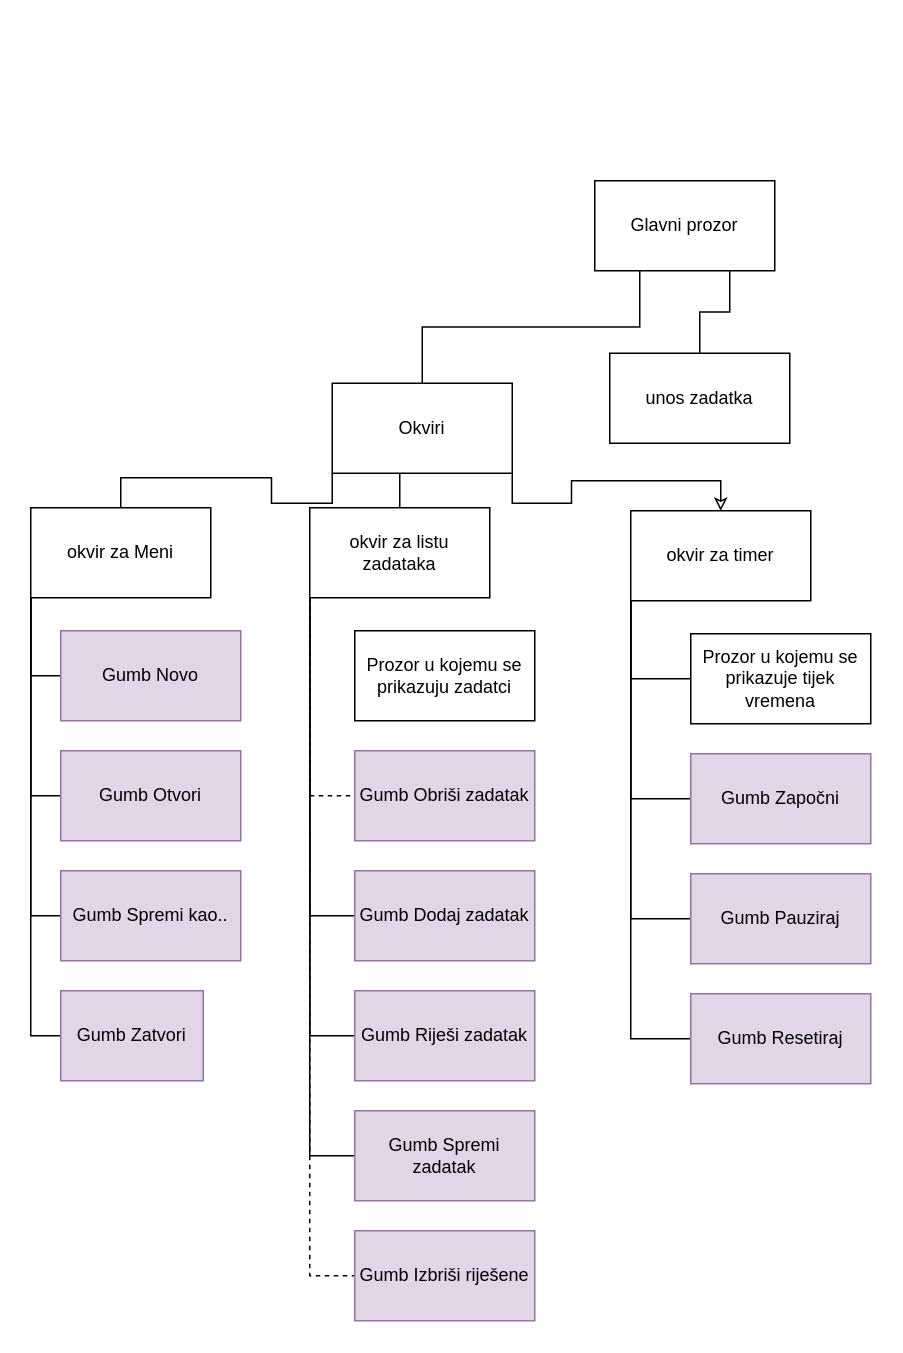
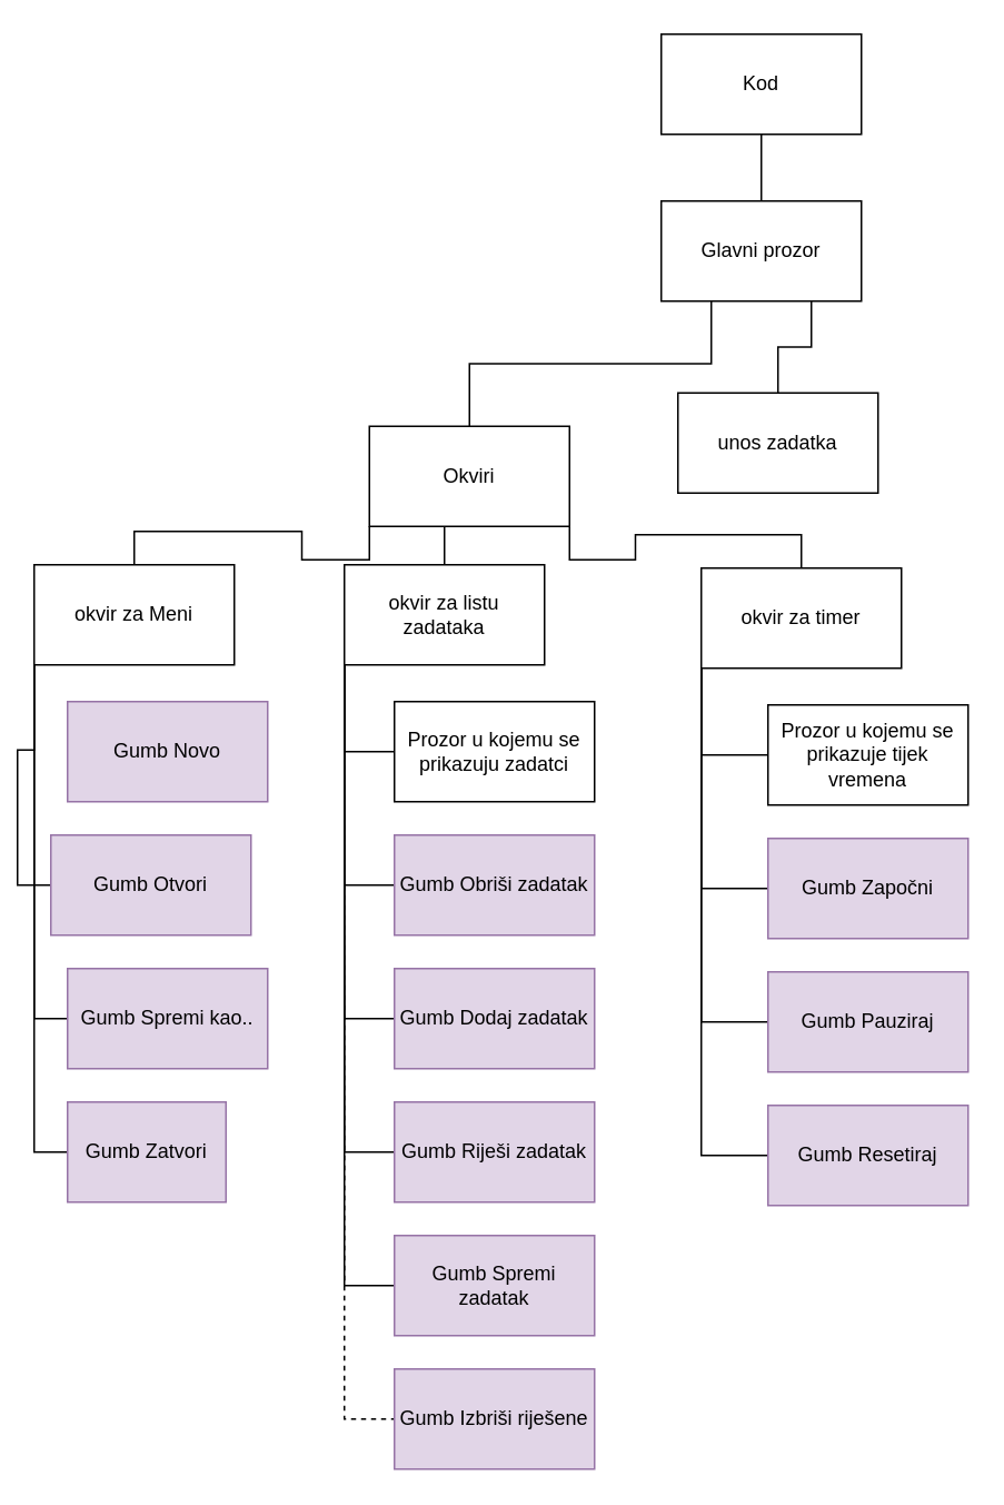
+ <mxCell id="27" value="Kod" style="rounded=0;whiteSpace=wrap;html=1;" vertex="1" parent="1"><mxGeometry x="396" y="20" width="120" height="60" as="geometry" /></mxCell>
+ <mxCell id="26" style="edgeStyle=orthogonalEdgeStyle;rounded=0;orthogonalLoop=1;jettySize=auto;html=1;exitX=0.5;exitY=1;exitDx=0;exitDy=0;entryX=0.5;entryY=0;entryDx=0;entryDy=0;endArrow=none;endFill=0;" edge="1" parent="1" source="27" target="4"><mxGeometry relative="1" as="geometry" /></mxCell>
- <mxCell id="18" style="edgeStyle=orthogonalEdgeStyle;rounded=0;orthogonalLoop=1;jettySize=auto;html=1;exitX=1;exitY=1;exitDx=0;exitDy=0;entryX=0.5;entryY=0;entryDx=0;entryDy=0;strokeColor=default;align=center;verticalAlign=middle;fontFamily=Helvetica;fontSize=11;fontColor=default;labelBackgroundColor=default;endArrow=classic;endFill=0;" edge="1" parent="1" source="20" target="25"><mxGeometry relative="1" as="geometry" /></mxCell>
+ <mxCell id="18" style="edgeStyle=orthogonalEdgeStyle;rounded=0;orthogonalLoop=1;jettySize=auto;html=1;exitX=1;exitY=1;exitDx=0;exitDy=0;entryX=0.5;entryY=0;entryDx=0;entryDy=0;strokeColor=default;align=center;verticalAlign=middle;fontFamily=Helvetica;fontSize=11;fontColor=default;labelBackgroundColor=default;endArrow=none;endFill=0;" edge="1" parent="1" source="20" target="25"><mxGeometry relative="1" as="geometry" /></mxCell>
- <mxCell id="5" style="edgeStyle=orthogonalEdgeStyle;rounded=0;orthogonalLoop=1;jettySize=auto;html=1;exitX=0;exitY=1;exitDx=0;exitDy=0;entryX=0;entryY=0.5;entryDx=0;entryDy=0;strokeColor=default;align=center;verticalAlign=middle;fontFamily=Helvetica;fontSize=11;fontColor=default;labelBackgroundColor=default;endArrow=none;endFill=0;" edge="1" parent="1" source="9" target="29"><mxGeometry relative="1" as="geometry" /></mxCell>
+ <mxCell id="10" style="edgeStyle=orthogonalEdgeStyle;rounded=0;orthogonalLoop=1;jettySize=auto;html=1;exitX=0;exitY=1;exitDx=0;exitDy=0;entryX=0;entryY=0.5;entryDx=0;entryDy=0;strokeColor=default;align=center;verticalAlign=middle;fontFamily=Helvetica;fontSize=11;fontColor=default;labelBackgroundColor=default;endArrow=none;endFill=0;" edge="1" parent="1" source="16" target="41"><mxGeometry relative="1" as="geometry" /></mxCell>
- <mxCell id="30" value="Gumb Otvori" style="rounded=0;whiteSpace=wrap;html=1;fillColor=#e1d5e7;strokeColor=#9673a6;" vertex="1" parent="1"><mxGeometry x="40" y="500" width="120" height="60" as="geometry" /></mxCell>
+ <mxCell id="30" value="Gumb Otvori" style="rounded=0;whiteSpace=wrap;html=1;fillColor=#e1d5e7;strokeColor=#9673a6;" vertex="1" parent="1"><mxGeometry x="30" y="500" width="120" height="60" as="geometry" /></mxCell>
- <mxCell id="11" style="edgeStyle=orthogonalEdgeStyle;rounded=0;orthogonalLoop=1;jettySize=auto;html=1;exitX=0;exitY=1;exitDx=0;exitDy=0;entryX=0;entryY=0.5;entryDx=0;entryDy=0;strokeColor=default;align=center;verticalAlign=middle;fontFamily=Helvetica;fontSize=11;fontColor=default;labelBackgroundColor=default;endArrow=none;endFill=0;dashed=1;" edge="1" parent="1" source="16" target="33"><mxGeometry relative="1" as="geometry" /></mxCell>
+ <mxCell id="11" style="edgeStyle=orthogonalEdgeStyle;rounded=0;orthogonalLoop=1;jettySize=auto;html=1;exitX=0;exitY=1;exitDx=0;exitDy=0;entryX=0;entryY=0.5;entryDx=0;entryDy=0;strokeColor=default;align=center;verticalAlign=middle;fontFamily=Helvetica;fontSize=11;fontColor=default;labelBackgroundColor=default;endArrow=none;endFill=0;" edge="1" parent="1" source="16" target="33"><mxGeometry relative="1" as="geometry" /></mxCell>
